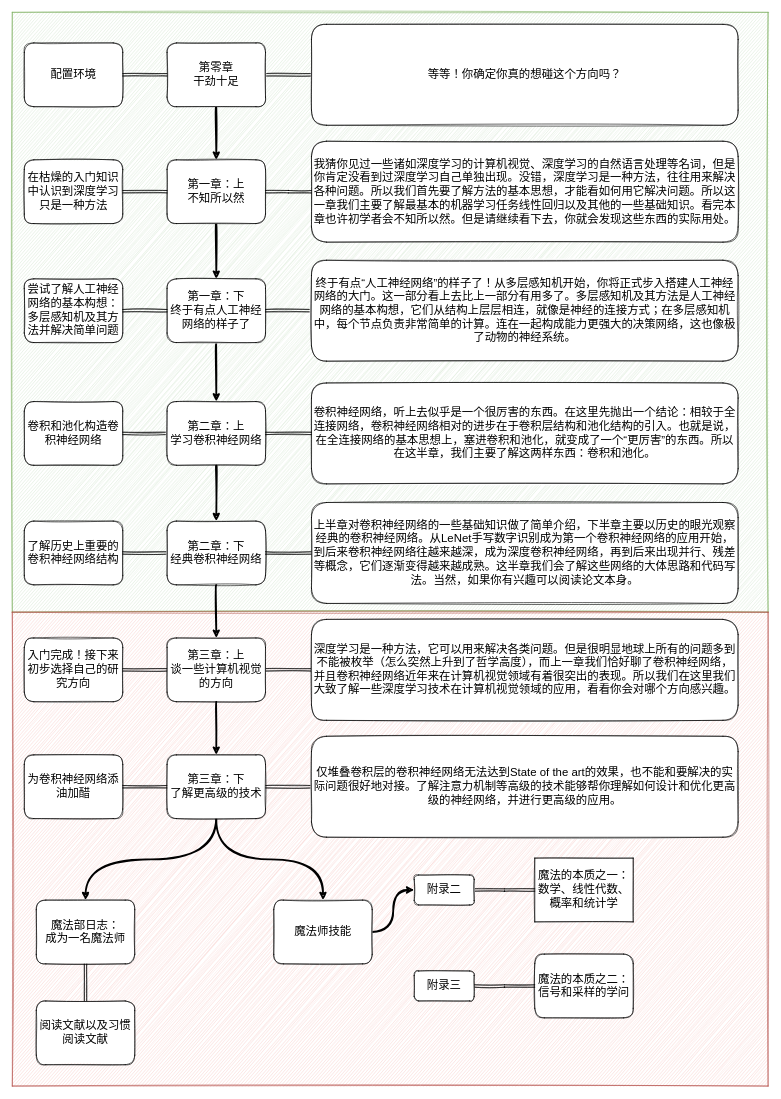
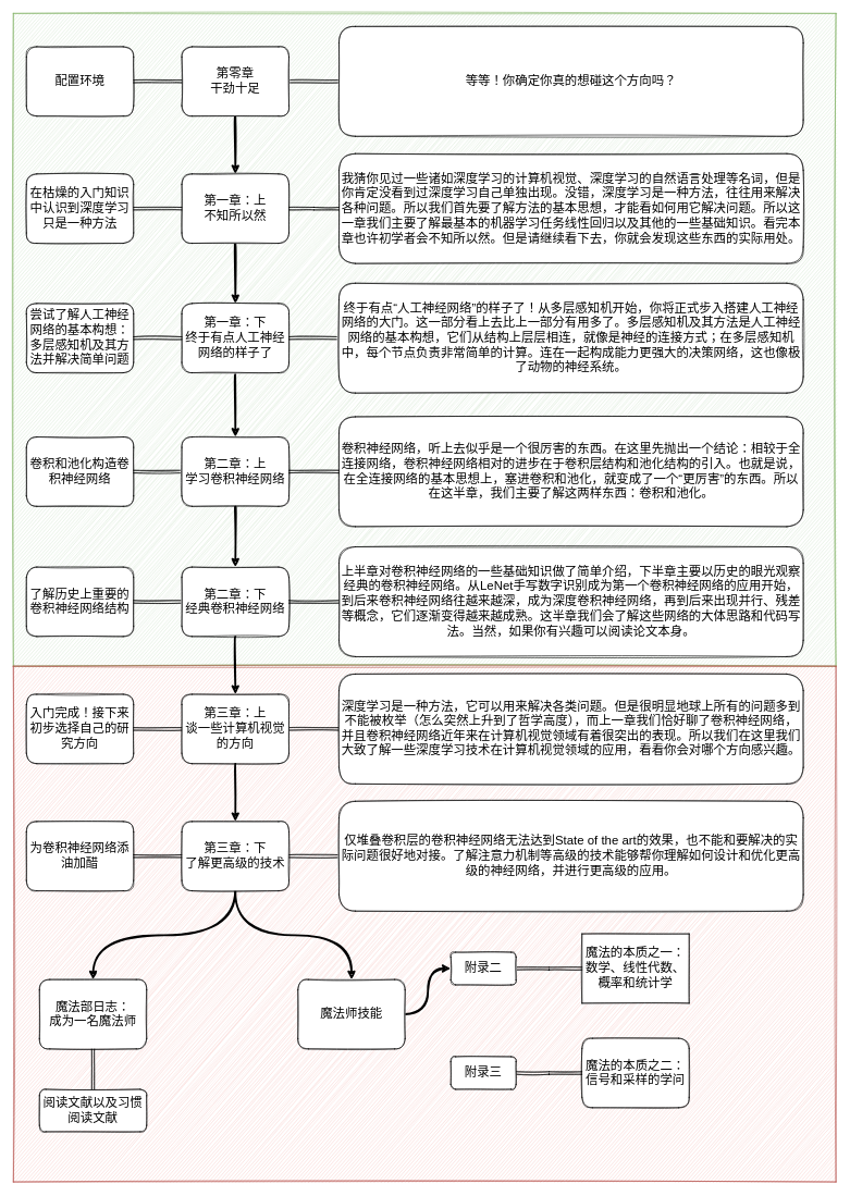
- <mxCell id="49" value="阅读文献以及习惯阅读文献" style="whiteSpace=wrap;html=1;sketch=1;rounded=1;fontSize=19;" vertex="1" parent="1"><mxGeometry x="60" y="1668.154" width="164.138" height="106.286" as="geometry" /></mxCell>
+ <mxCell id="49" value="阅读文献以及习惯阅读文献" style="whiteSpace=wrap;html=1;sketch=1;rounded=1;fontSize=19;" vertex="1" parent="1"><mxGeometry x="60" y="1668.154" width="164.138" height="65" as="geometry" /></mxCell>
